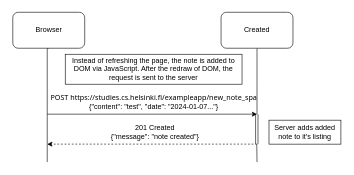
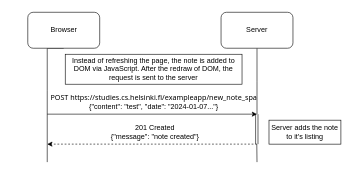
- <mxCell id="3" value="Browser" style="rounded=1;whiteSpace=wrap;html=1;" vertex="1" parent="1"><mxGeometry x="20.5" y="20" width="120" height="60" as="geometry" /></mxCell>
+ <mxCell id="3" value="Browser" style="rounded=1;whiteSpace=wrap;html=1;" vertex="1" parent="1"><mxGeometry x="45.5" y="20" width="120" height="60" as="geometry" /></mxCell>
- <mxCell id="5" value="Created" style="rounded=1;whiteSpace=wrap;html=1;" vertex="1" parent="1"><mxGeometry x="368" y="20" width="120" height="60" as="geometry" /></mxCell>
+ <mxCell id="5" value="Server" style="rounded=1;whiteSpace=wrap;html=1;" vertex="1" parent="1"><mxGeometry x="368" y="20" width="120" height="60" as="geometry" /></mxCell>
- <mxCell id="11" value="Server adds added note to it's listing" style="rounded=0;whiteSpace=wrap;html=1;labelBackgroundColor=none;fontColor=#000000;" vertex="1" parent="1"><mxGeometry x="448" y="200" width="120" height="40" as="geometry" /></mxCell>
+ <mxCell id="11" value="Server adds the note to it's listing" style="rounded=0;whiteSpace=wrap;html=1;labelBackgroundColor=none;fontColor=#000000;" vertex="1" parent="1"><mxGeometry x="448" y="200" width="120" height="40" as="geometry" /></mxCell>
